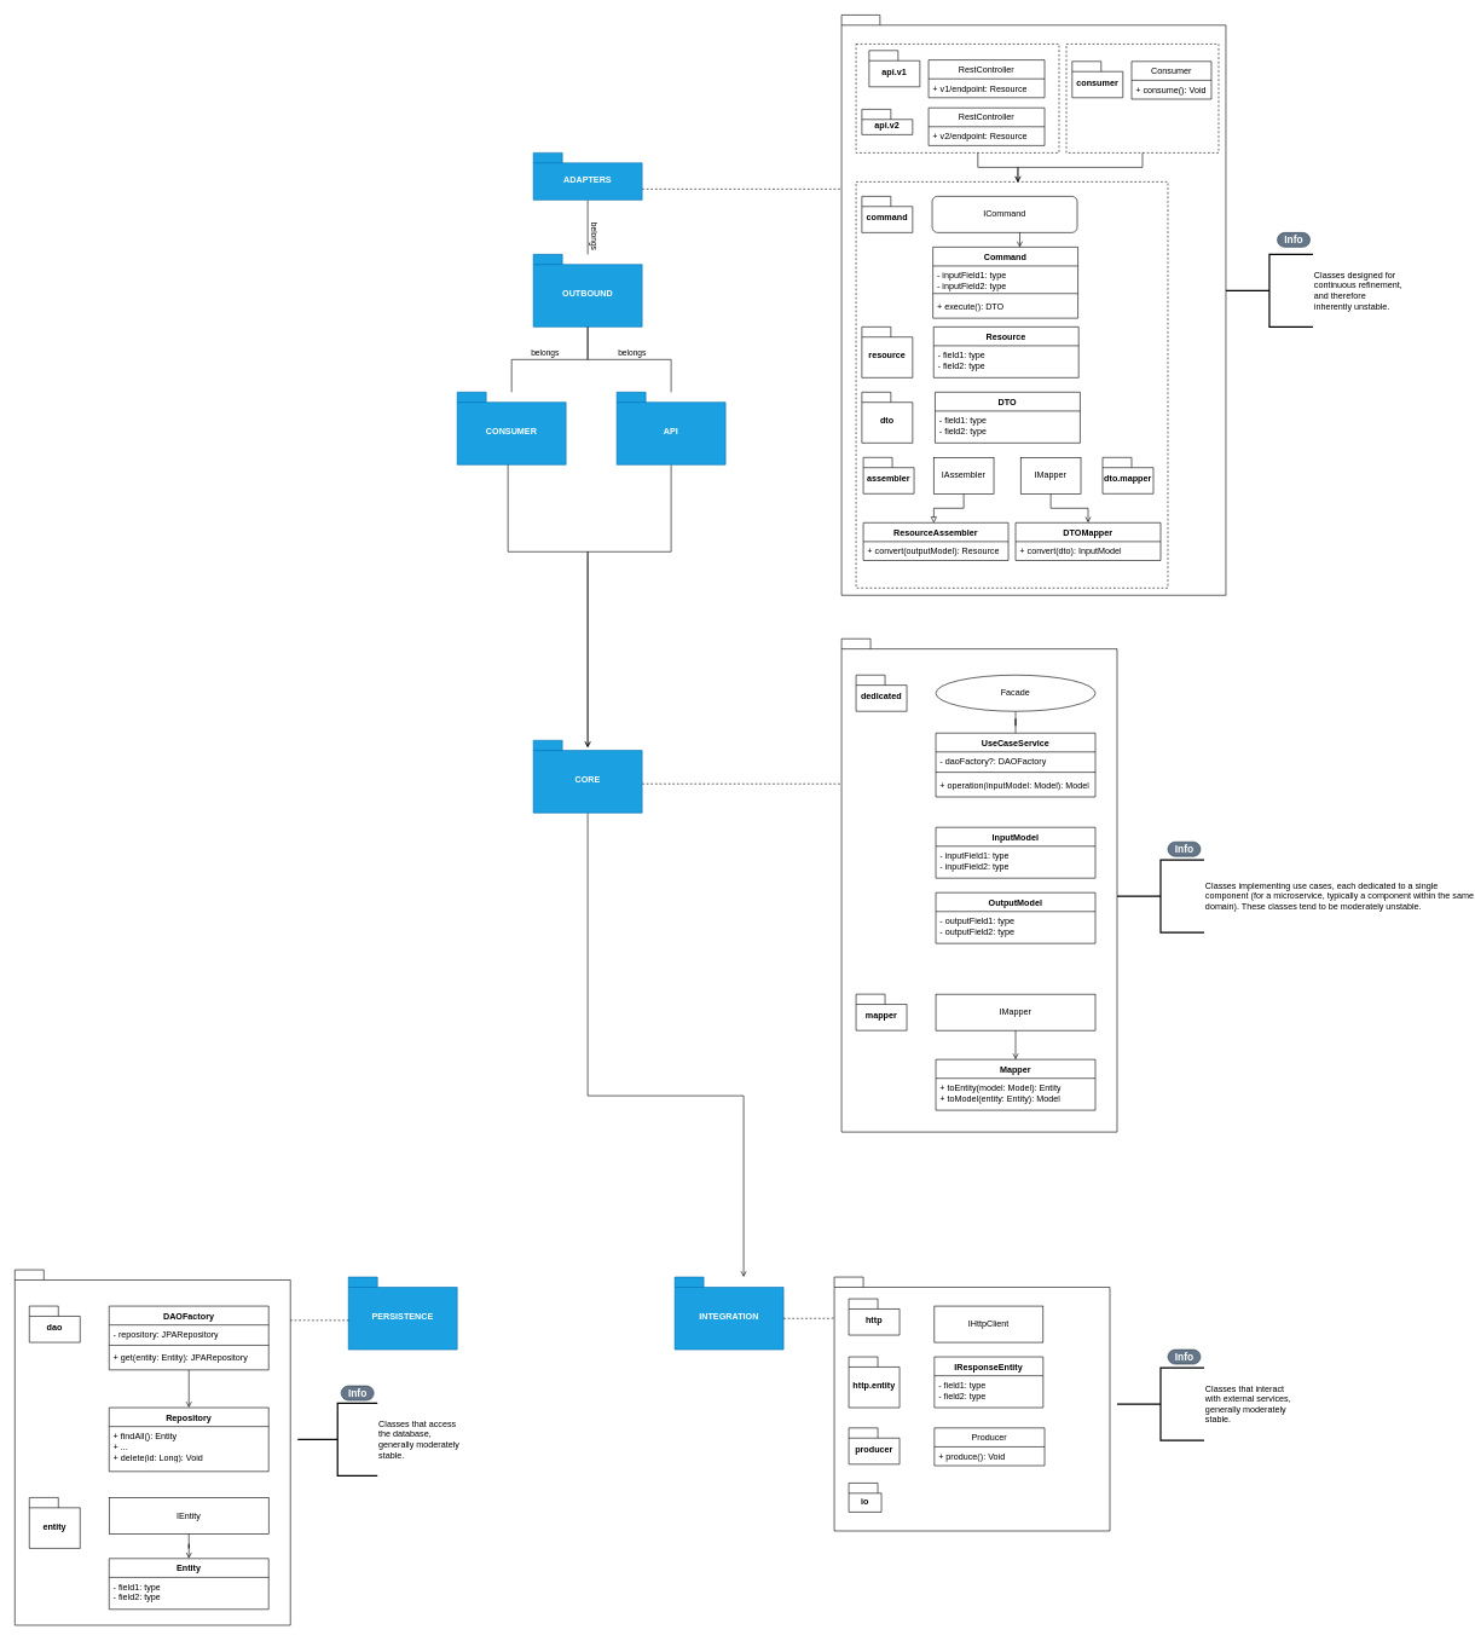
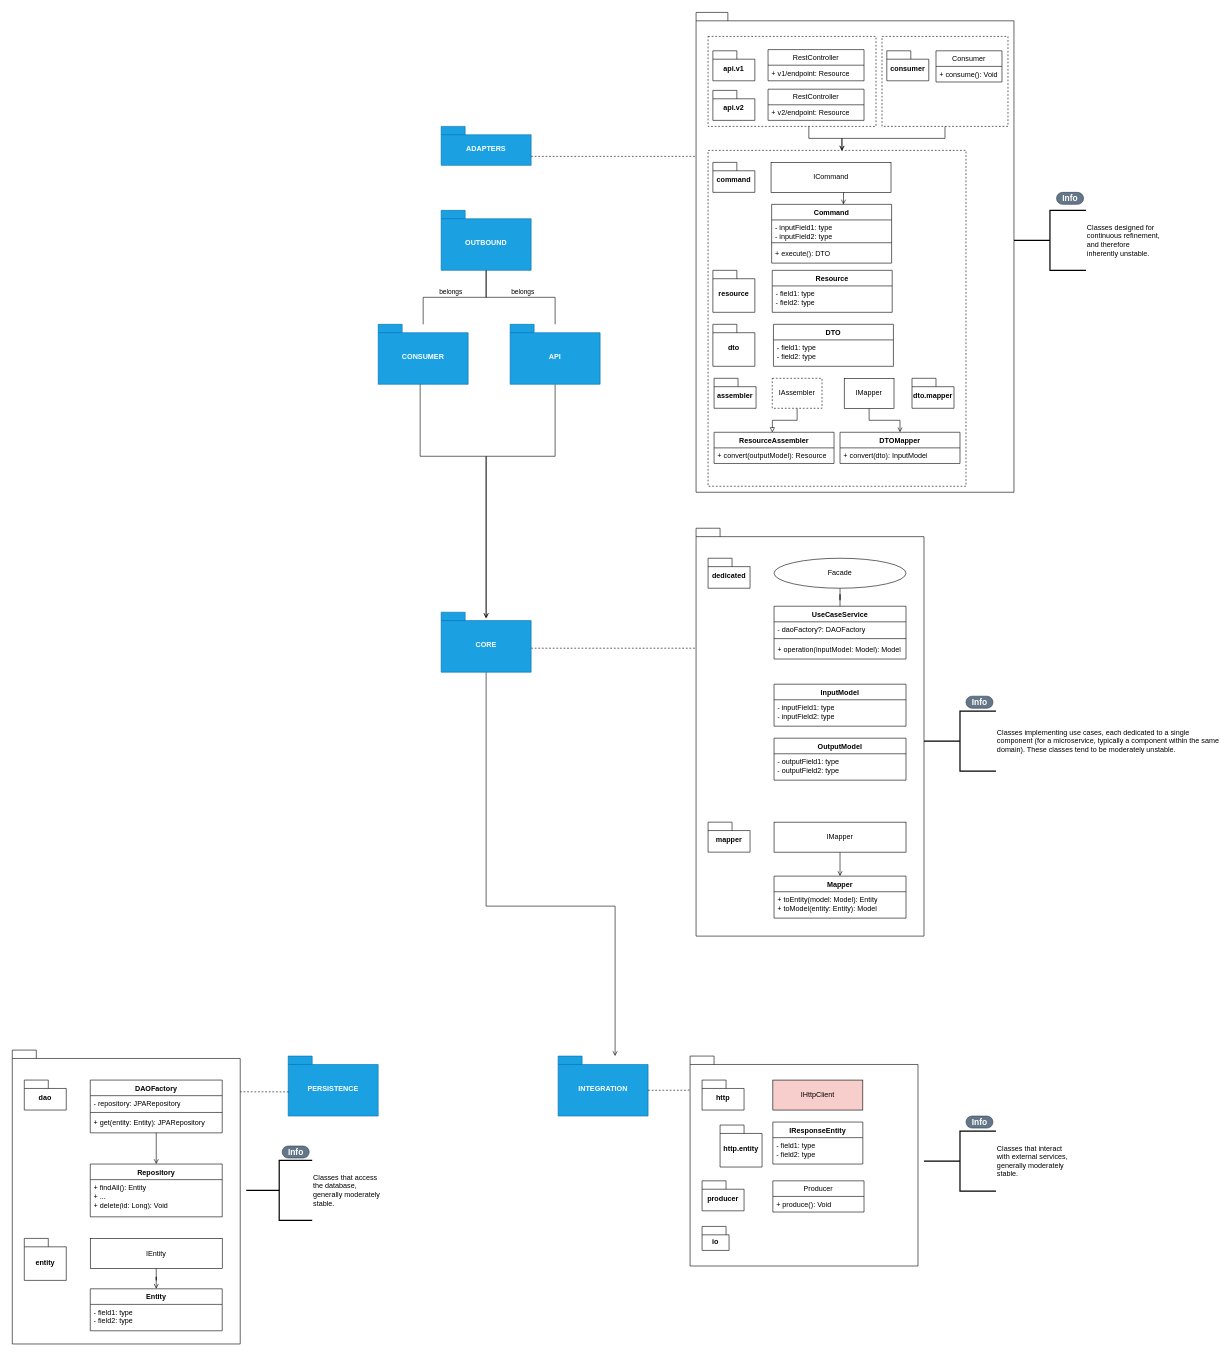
- <mxCell id="20" value="api.v1" style="shape=folder;fontStyle=1;spacingTop=10;tabWidth=40;tabHeight=14;tabPosition=left;html=1;whiteSpace=wrap;" parent="11" vertex="1"><mxGeometry x="38" y="49" width="70" height="50" as="geometry" /></mxCell>
+ <mxCell id="20" value="api.v1" style="shape=folder;fontStyle=1;spacingTop=10;tabWidth=40;tabHeight=14;tabPosition=left;html=1;whiteSpace=wrap;" parent="11" vertex="1"><mxGeometry x="28" y="64" width="70" height="50" as="geometry" /></mxCell>
- <mxCell id="21" value="api.v2" style="shape=folder;fontStyle=1;spacingTop=10;tabWidth=40;tabHeight=14;tabPosition=left;html=1;whiteSpace=wrap;" parent="11" vertex="1"><mxGeometry x="28" y="130" width="70" height="35" as="geometry" /></mxCell>
+ <mxCell id="21" value="api.v2" style="shape=folder;fontStyle=1;spacingTop=10;tabWidth=40;tabHeight=14;tabPosition=left;html=1;whiteSpace=wrap;" parent="11" vertex="1"><mxGeometry x="28" y="130" width="70" height="50" as="geometry" /></mxCell>
- <mxCell id="17" value="ICommand" style="html=1;whiteSpace=wrap;rounded=1;" parent="11" vertex="1"><mxGeometry x="125" y="250" width="200" height="50" as="geometry" /></mxCell>
+ <mxCell id="17" value="ICommand" style="html=1;whiteSpace=wrap;" parent="11" vertex="1"><mxGeometry x="125" y="250" width="200" height="50" as="geometry" /></mxCell>
- <mxCell id="113" style="edgeStyle=orthogonalEdgeStyle;rounded=0;orthogonalLoop=1;jettySize=auto;html=1;endArrow=none;endFill=0;" edge="1" parent="1" source="116" target="90"><mxGeometry relative="1" as="geometry" /></mxCell>
- <mxCell id="114" value="belongs" style="edgeLabel;html=1;align=center;verticalAlign=middle;resizable=0;points=[];rotation=90;" vertex="1" connectable="0" parent="113"><mxGeometry x="0.09" y="1" relative="1" as="geometry"><mxPoint x="9" y="8" as="offset" /></mxGeometry></mxCell>
- <mxCell id="29" value="IAssembler" style="html=1;whiteSpace=wrap;" parent="11" vertex="1"><mxGeometry x="127" y="610" width="83" height="50" as="geometry" /></mxCell>
+ <mxCell id="29" value="IAssembler" style="html=1;whiteSpace=wrap;dashed=1;" parent="11" vertex="1"><mxGeometry x="127" y="610" width="83" height="50" as="geometry" /></mxCell>
- <mxCell id="56" value="http" style="shape=folder;fontStyle=1;spacingTop=10;tabWidth=40;tabHeight=14;tabPosition=left;html=1;whiteSpace=wrap;" parent="53" vertex="1"><mxGeometry x="20" y="30" width="70" height="50" as="geometry" /></mxCell>
+ <mxCell id="56" value="http" style="shape=folder;fontStyle=1;spacingTop=10;tabWidth=40;tabHeight=14;tabPosition=left;html=1;whiteSpace=wrap;" parent="53" vertex="1"><mxGeometry x="20" y="40" width="70" height="50" as="geometry" /></mxCell>
- <mxCell id="63" value="IHttpClient" style="html=1;whiteSpace=wrap;" parent="53" vertex="1"><mxGeometry x="138" y="40" width="150" height="50" as="geometry" /></mxCell>
+ <mxCell id="63" value="IHttpClient" style="html=1;whiteSpace=wrap;fillColor=#f8cecc;" parent="53" vertex="1"><mxGeometry x="138" y="40" width="150" height="50" as="geometry" /></mxCell>
- <mxCell id="58" value="http.entity" style="shape=folder;fontStyle=1;spacingTop=10;tabWidth=40;tabHeight=14;tabPosition=left;html=1;whiteSpace=wrap;" parent="53" vertex="1"><mxGeometry x="20" y="110" width="70" height="70" as="geometry" /></mxCell>
+ <mxCell id="58" value="http.entity" style="shape=folder;fontStyle=1;spacingTop=10;tabWidth=40;tabHeight=14;tabPosition=left;html=1;whiteSpace=wrap;" parent="53" vertex="1"><mxGeometry x="50" y="115" width="70" height="70" as="geometry" /></mxCell>
